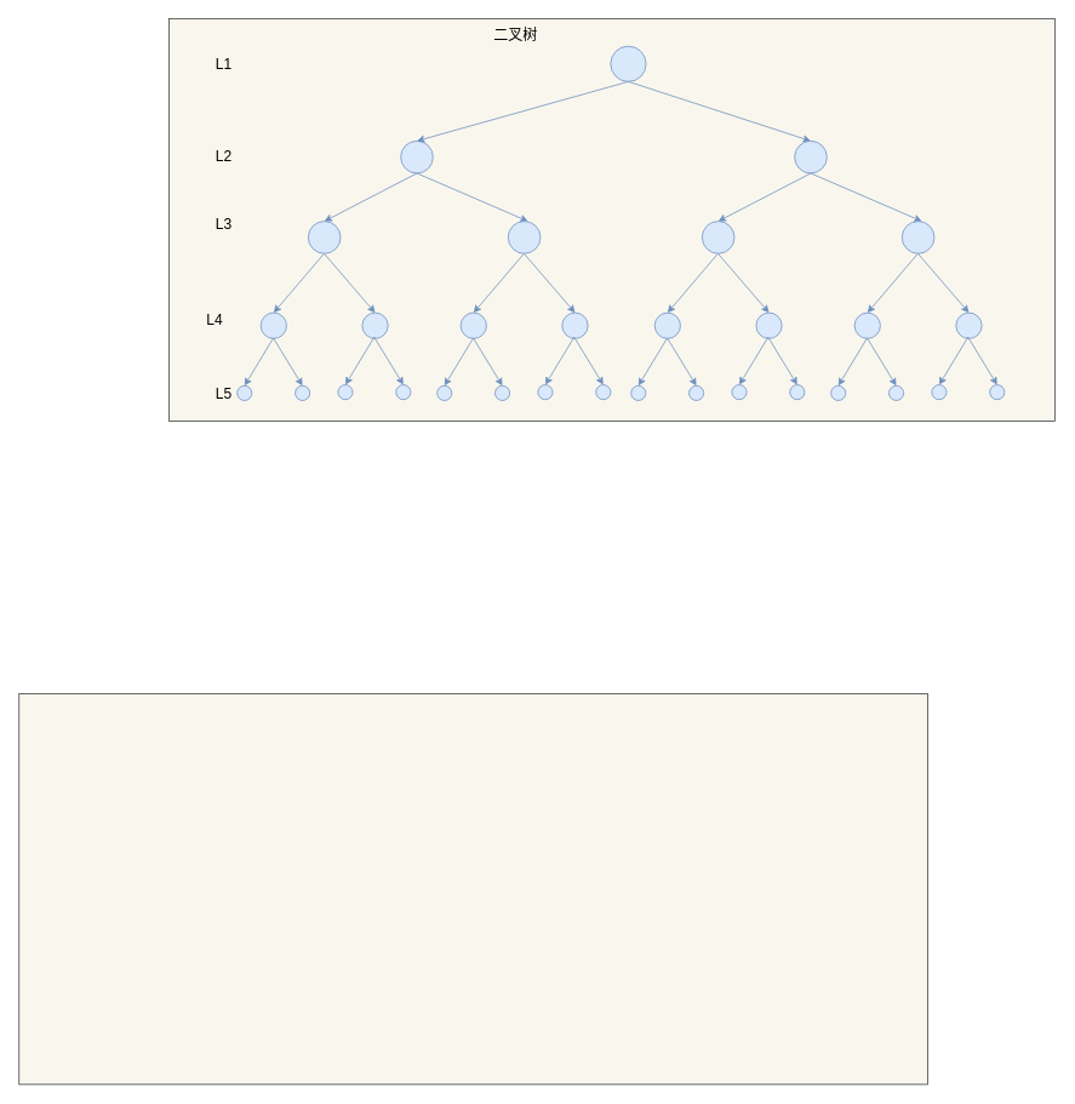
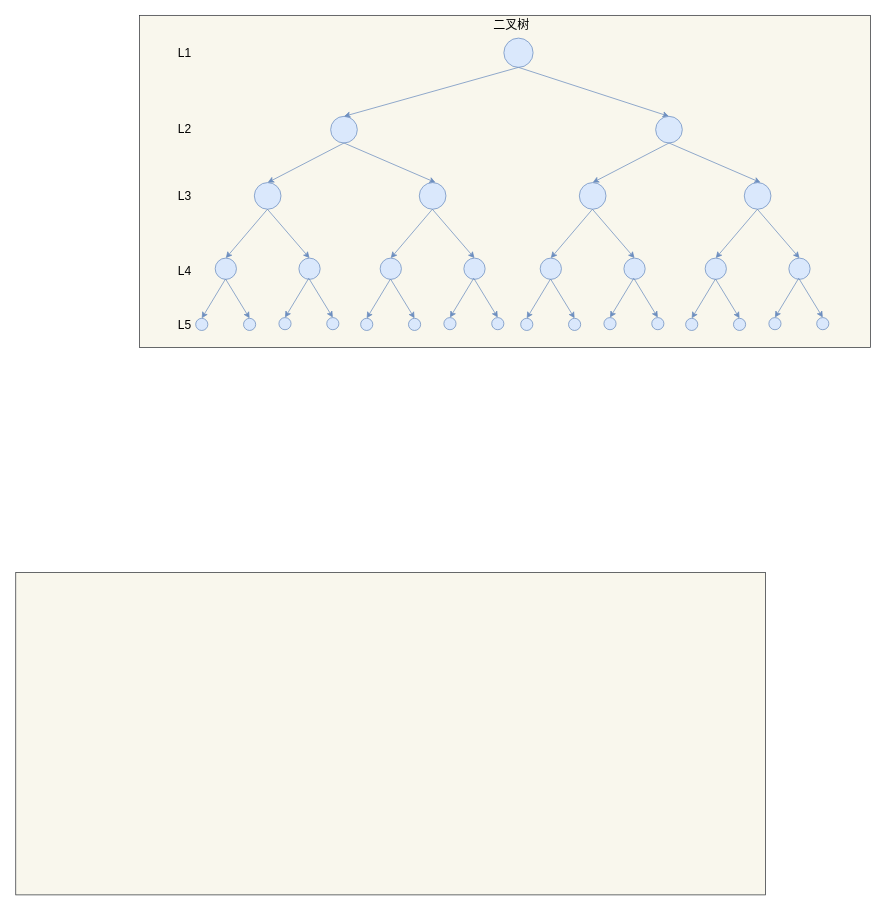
- <mxCell id="15" value="二叉树" style="text;html=1;align=center;verticalAlign=middle;resizable=0;points=[];autosize=1;strokeColor=none;fillColor=none;fontSize=16;" vertex="1" parent="1"><mxGeometry x="535.775" y="27.997" width="60" height="20" as="geometry" /></mxCell>
+ <mxCell id="15" value="二叉树" style="text;html=1;align=center;verticalAlign=middle;resizable=0;points=[];autosize=1;strokeColor=none;fillColor=none;fontSize=16;" vertex="1" parent="1"><mxGeometry x="650.775" y="22.997" width="60" height="20" as="geometry" /></mxCell>
- <mxCell id="13" value="L3" style="text;html=1;align=center;verticalAlign=middle;resizable=0;points=[];autosize=1;strokeColor=none;fillColor=none;fontSize=16;" vertex="1" parent="1"><mxGeometry x="230.004" y="235.775" width="30" height="20" as="geometry" /></mxCell>
+ <mxCell id="13" value="L3" style="text;html=1;align=center;verticalAlign=middle;resizable=0;points=[];autosize=1;strokeColor=none;fillColor=none;fontSize=16;" vertex="1" parent="1"><mxGeometry x="230.004" y="250.775" width="30" height="20" as="geometry" /></mxCell>
- <mxCell id="14" value="L4" style="text;html=1;align=center;verticalAlign=middle;resizable=0;points=[];autosize=1;strokeColor=none;fillColor=none;fontSize=16;" vertex="1" parent="1"><mxGeometry x="220.004" y="340.561" width="30" height="20" as="geometry" /></mxCell>
+ <mxCell id="14" value="L4" style="text;html=1;align=center;verticalAlign=middle;resizable=0;points=[];autosize=1;strokeColor=none;fillColor=none;fontSize=16;" vertex="1" parent="1"><mxGeometry x="230.004" y="350.561" width="30" height="20" as="geometry" /></mxCell>
